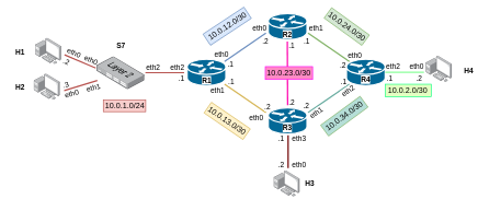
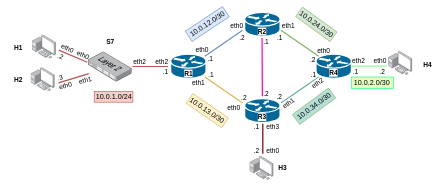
- <mxCell id="63" value="10.0.23.0/30" style="text;html=1;align=center;verticalAlign=middle;whiteSpace=wrap;rounded=0;fillColor=#ff8ac4;strokeColor=#FF00FF;" vertex="1" parent="1"><mxGeometry x="403" y="101.17" width="72.03" height="19.66" as="geometry" /></mxCell>
